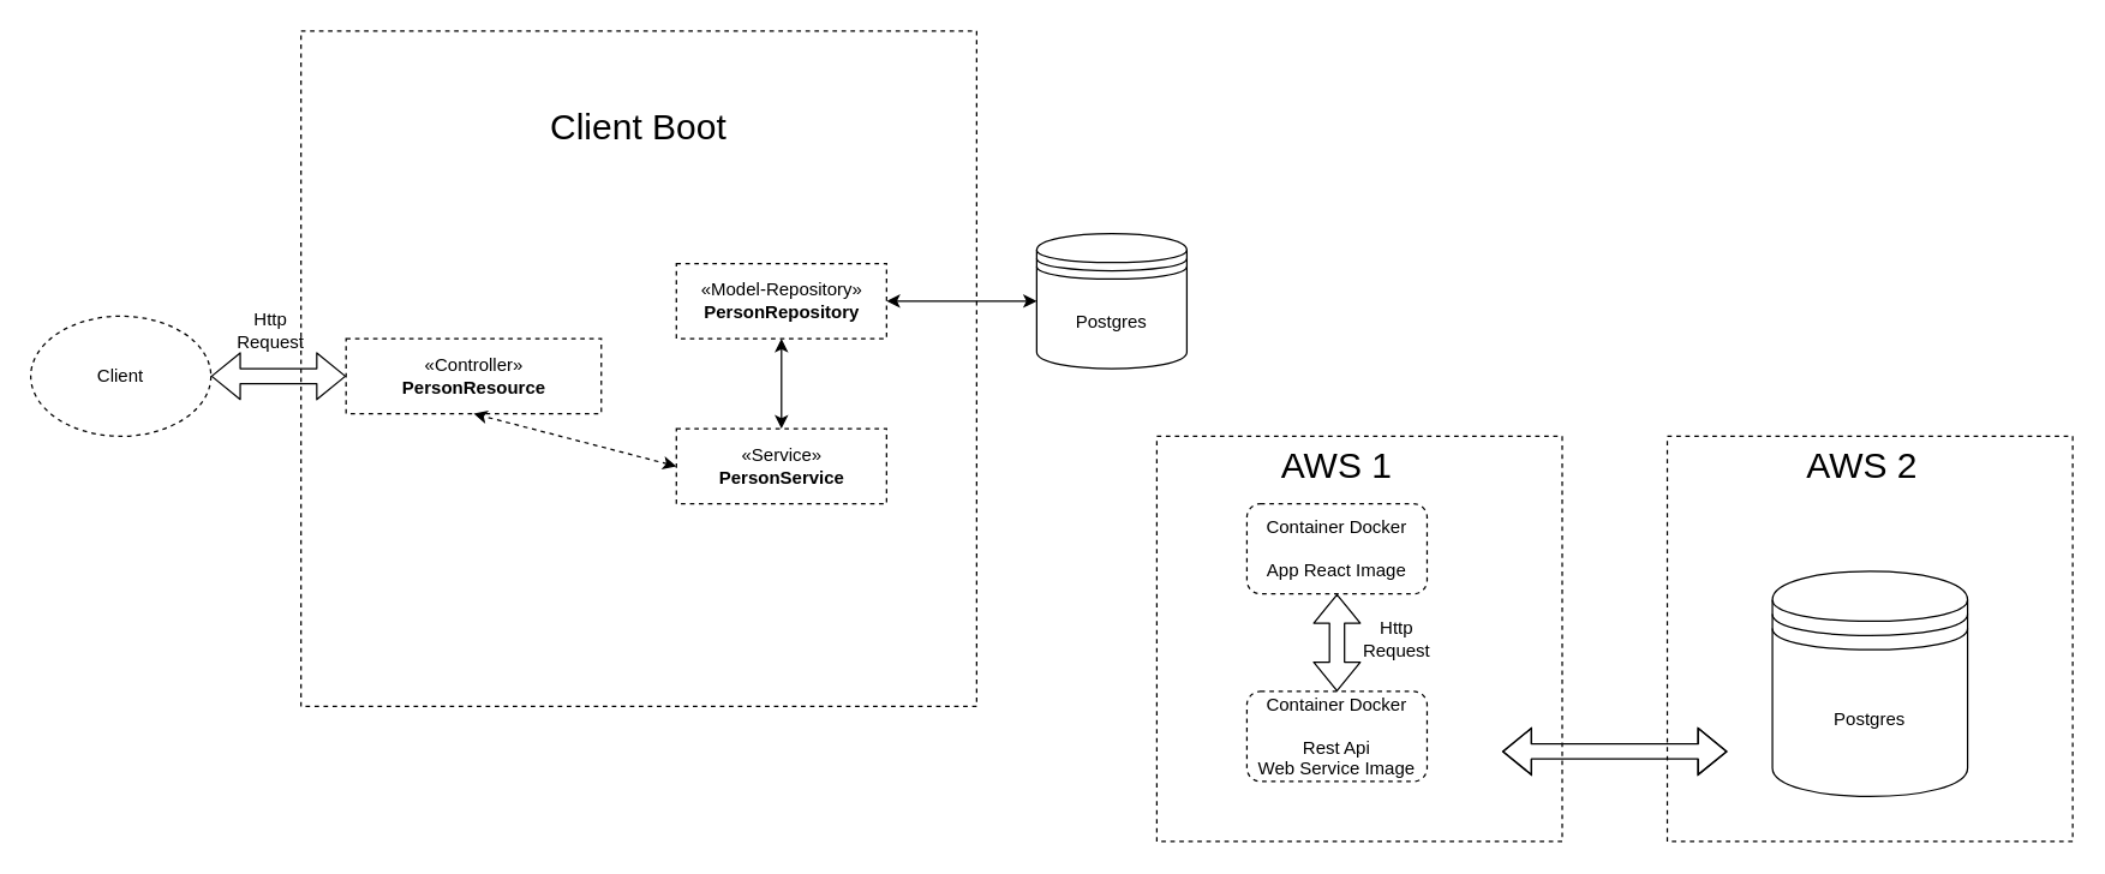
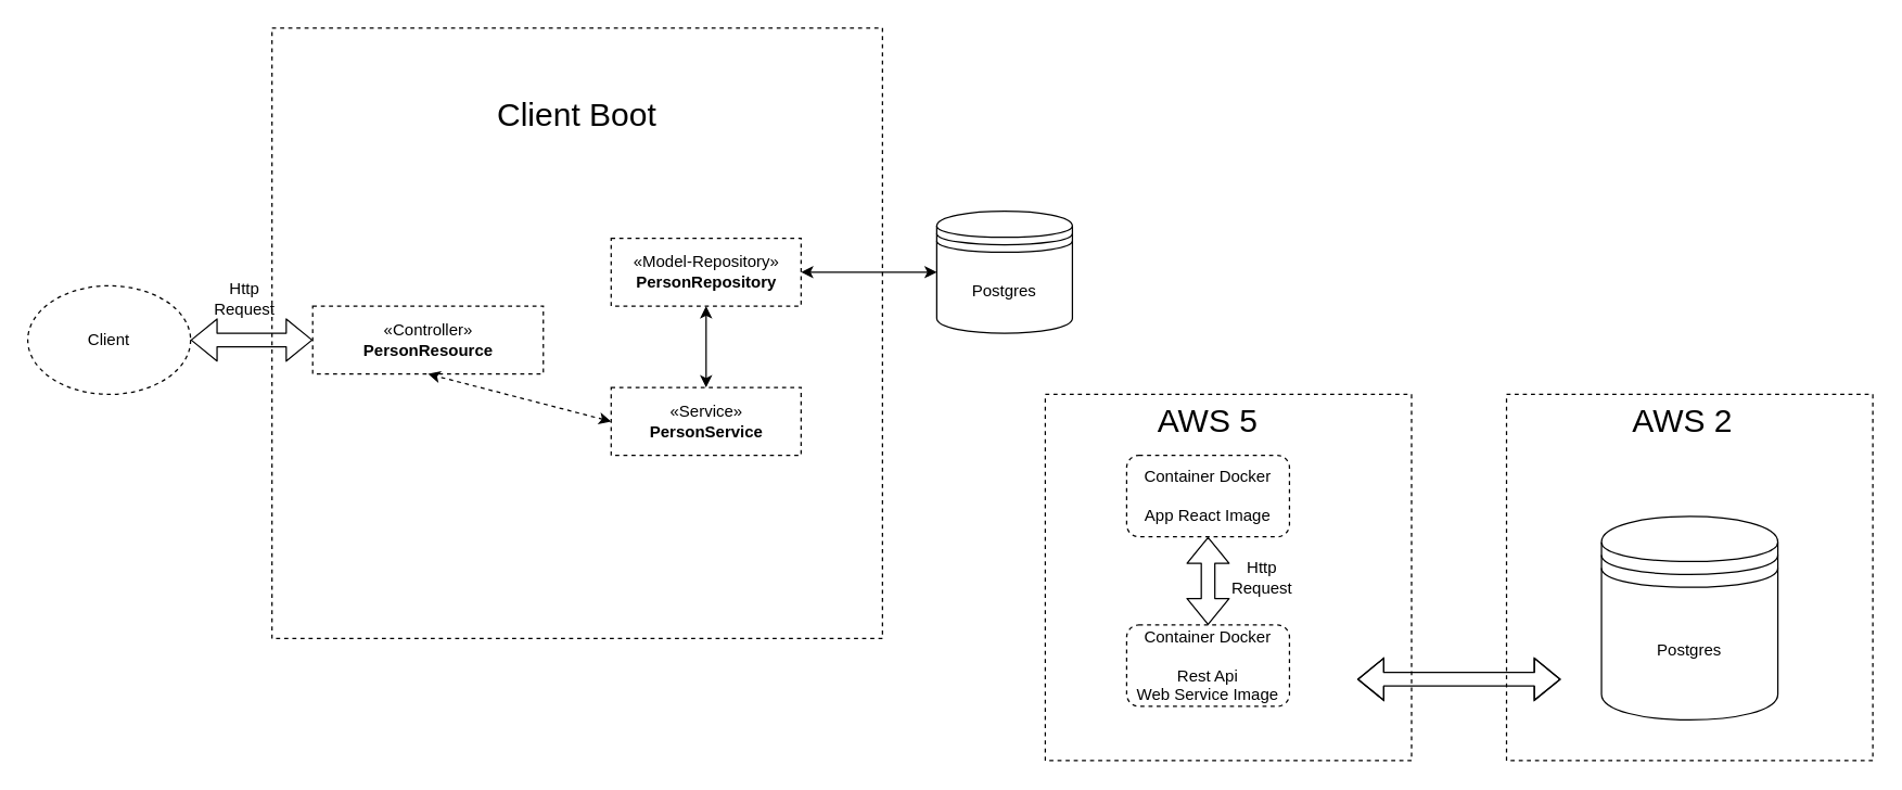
- <mxCell id="19" value="&lt;font style=&quot;font-size: 24px&quot;&gt;AWS 1&lt;/font&gt;" style="text;html=1;strokeColor=none;fillColor=none;align=center;verticalAlign=middle;whiteSpace=wrap;rounded=0;dashed=1;strokeWidth=1;" vertex="1" parent="1"><mxGeometry x="800" y="300" width="180" height="20" as="geometry" /></mxCell>
+ <mxCell id="19" value="&lt;font style=&quot;font-size: 24px&quot;&gt;AWS 5&lt;/font&gt;" style="text;html=1;strokeColor=none;fillColor=none;align=center;verticalAlign=middle;whiteSpace=wrap;rounded=0;dashed=1;strokeWidth=1;" vertex="1" parent="1"><mxGeometry x="800" y="300" width="180" height="20" as="geometry" /></mxCell>
